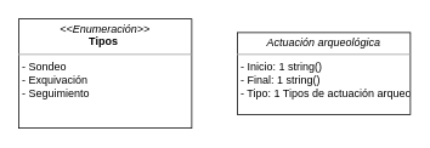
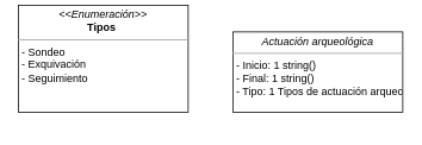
- <mxCell id="3" value="&lt;p style=&quot;margin: 0px ; margin-top: 4px ; text-align: center&quot;&gt;&lt;i&gt;&amp;lt;&amp;lt;Enumeración&amp;gt;&amp;gt;&lt;/i&gt;&lt;br&gt;&lt;b&gt;Tipos&amp;nbsp;&lt;/b&gt;&lt;/p&gt;&lt;hr size=&quot;1&quot;&gt;&lt;p style=&quot;margin: 0px ; margin-left: 4px&quot;&gt;- Sondeo&lt;/p&gt;&lt;p style=&quot;margin: 0px ; margin-left: 4px&quot;&gt;- Exquivación&lt;/p&gt;&lt;p style=&quot;margin: 0px ; margin-left: 4px&quot;&gt;- Seguimiento&lt;/p&gt;" style="verticalAlign=top;align=left;overflow=fill;fontSize=12;fontFamily=Helvetica;html=1;" vertex="1" parent="1"><mxGeometry x="20" y="20" width="190" height="120" as="geometry" /></mxCell>
+ <mxCell id="3" value="&lt;p style=&quot;margin: 0px ; margin-top: 4px ; text-align: center&quot;&gt;&lt;i&gt;&amp;lt;&amp;lt;Enumeración&amp;gt;&amp;gt;&lt;/i&gt;&lt;br&gt;&lt;b&gt;Tipos&amp;nbsp;&lt;/b&gt;&lt;/p&gt;&lt;hr size=&quot;1&quot;&gt;&lt;p style=&quot;margin: 0px ; margin-left: 4px&quot;&gt;- Sondeo&lt;/p&gt;&lt;p style=&quot;margin: 0px ; margin-left: 4px&quot;&gt;- Exquivación&lt;/p&gt;&lt;p style=&quot;margin: 0px ; margin-left: 4px&quot;&gt;- Seguimiento&lt;/p&gt;" style="verticalAlign=top;align=left;overflow=fill;fontSize=12;fontFamily=Helvetica;html=1;" vertex="1" parent="1"><mxGeometry x="20" y="5" width="190" height="120" as="geometry" /></mxCell>
